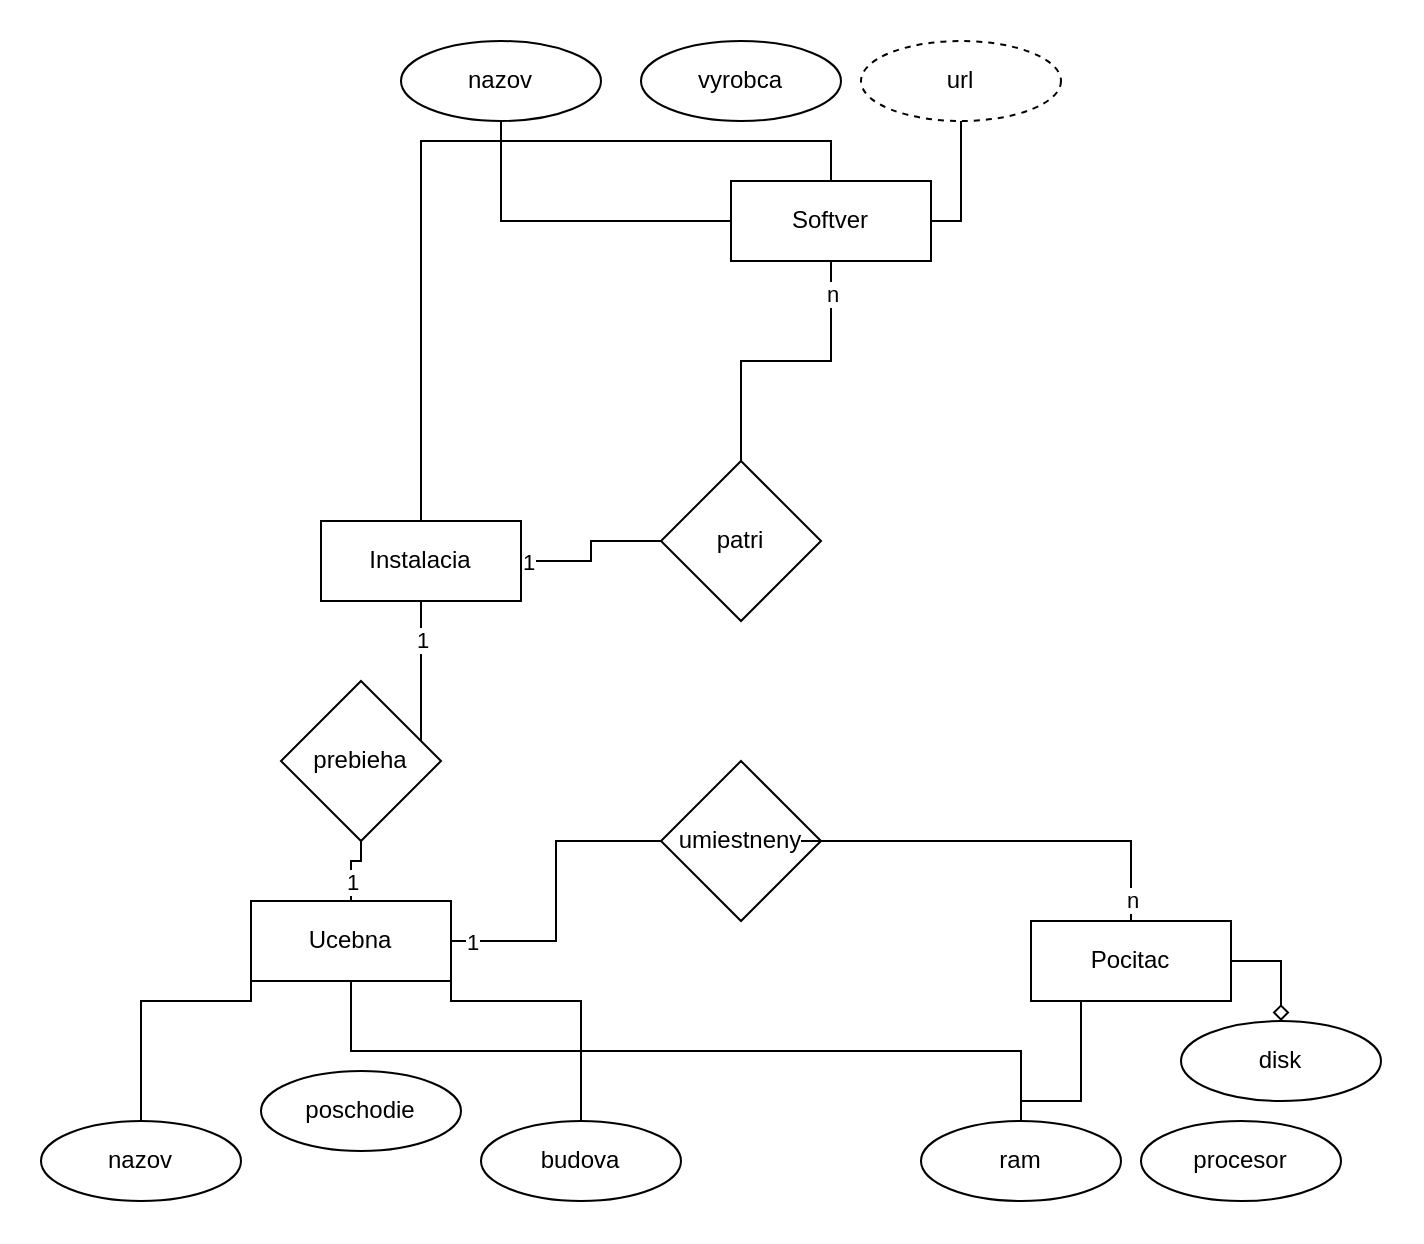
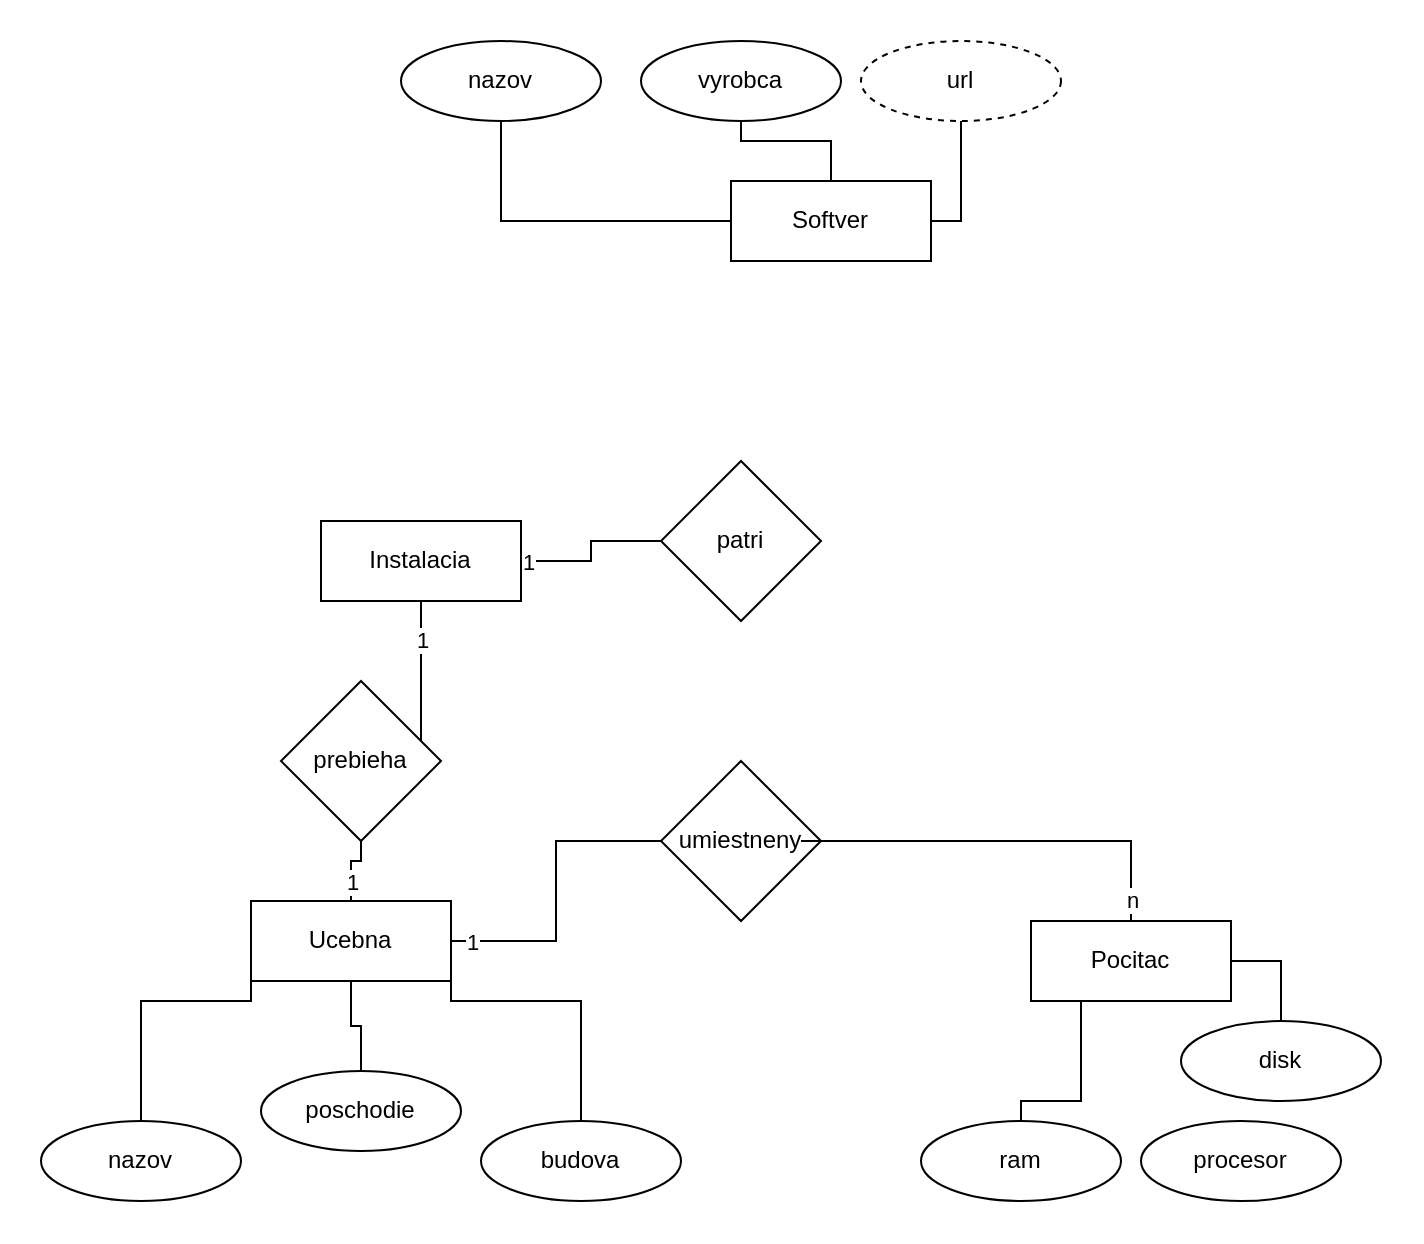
- <mxCell id="19" style="edgeStyle=orthogonalEdgeStyle;rounded=0;orthogonalLoop=1;jettySize=auto;html=1;exitX=0.5;exitY=0;exitDx=0;exitDy=0;endArrow=none;endFill=0;" parent="2" source="3" target="12" edge="1"><mxGeometry relative="1" as="geometry" /></mxCell>
+ <mxCell id="19" style="edgeStyle=orthogonalEdgeStyle;rounded=0;orthogonalLoop=1;jettySize=auto;html=1;exitX=0.5;exitY=0;exitDx=0;exitDy=0;entryX=0.5;entryY=1;entryDx=0;entryDy=0;endArrow=none;endFill=0;" parent="2" source="3" target="18" edge="1"><mxGeometry relative="1" as="geometry" /></mxCell>
- <mxCell id="35" style="edgeStyle=orthogonalEdgeStyle;rounded=0;orthogonalLoop=1;jettySize=auto;html=1;endArrow=none;endFill=0;" parent="2" source="3" target="34" edge="1"><mxGeometry relative="1" as="geometry" /></mxCell>
- <mxCell id="36" value="n" style="edgeLabel;html=1;align=center;verticalAlign=middle;resizable=0;points=[];" parent="35" connectable="0" vertex="1"><mxGeometry x="-0.78" y="1" relative="1" as="geometry"><mxPoint x="-1" as="offset" /></mxGeometry></mxCell>
- <mxCell id="16" style="edgeStyle=orthogonalEdgeStyle;rounded=0;orthogonalLoop=1;jettySize=auto;html=1;exitX=1;exitY=0.5;exitDx=0;exitDy=0;endArrow=diamond;endFill=0;" parent="2" source="4" target="17" edge="1"><mxGeometry relative="1" as="geometry"><mxPoint x="540" y="490" as="sourcePoint" /></mxGeometry></mxCell>
+ <mxCell id="16" style="edgeStyle=orthogonalEdgeStyle;rounded=0;orthogonalLoop=1;jettySize=auto;html=1;exitX=1;exitY=0.5;exitDx=0;exitDy=0;endArrow=none;endFill=0;" parent="2" source="4" target="17" edge="1"><mxGeometry relative="1" as="geometry"><mxPoint x="540" y="490" as="sourcePoint" /></mxGeometry></mxCell>
- <mxCell id="10" style="edgeStyle=orthogonalEdgeStyle;rounded=0;orthogonalLoop=1;jettySize=auto;html=1;exitX=0.5;exitY=1;exitDx=0;exitDy=0;endArrow=none;endFill=0;" parent="2" source="5" target="15" edge="1"><mxGeometry relative="1" as="geometry"><mxPoint x="130" y="500" as="sourcePoint" /></mxGeometry></mxCell>
+ <mxCell id="10" style="edgeStyle=orthogonalEdgeStyle;rounded=0;orthogonalLoop=1;jettySize=auto;html=1;exitX=0.5;exitY=1;exitDx=0;exitDy=0;endArrow=none;endFill=0;" parent="2" source="5" target="11" edge="1"><mxGeometry relative="1" as="geometry"><mxPoint x="130" y="500" as="sourcePoint" /></mxGeometry></mxCell>
